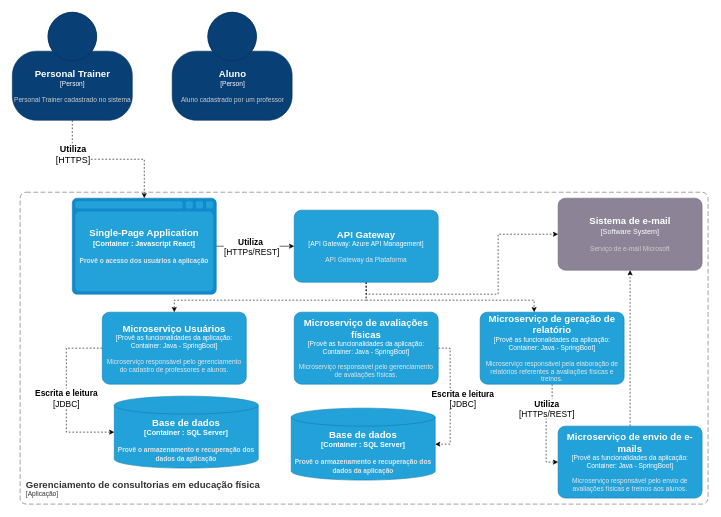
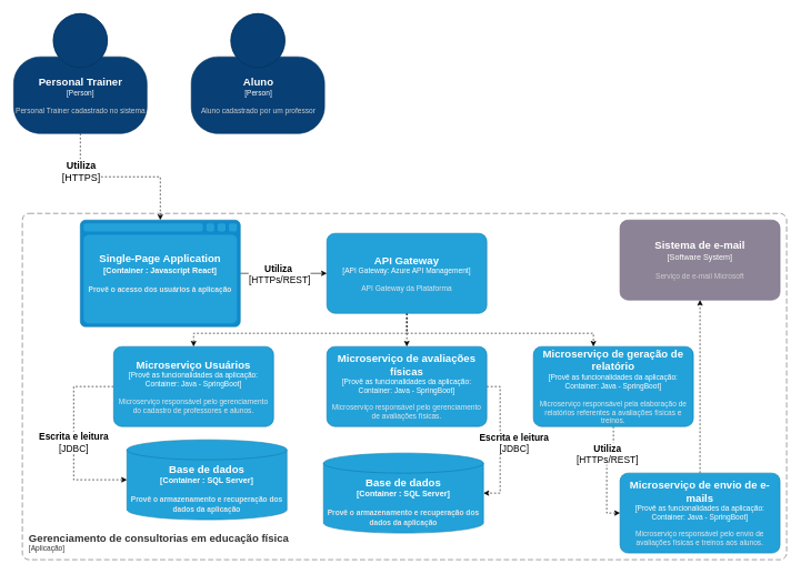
- <mxCell id="25" style="edgeStyle=orthogonalEdgeStyle;rounded=0;orthogonalLoop=1;jettySize=auto;html=1;exitX=0.5;exitY=1;exitDx=0;exitDy=0;exitPerimeter=0;dashed=1;" parent="1" source="27" target="6" edge="1"><mxGeometry relative="1" as="geometry"><mxPoint x="560" y="560" as="targetPoint" /></mxGeometry></mxCell>
+ <mxCell id="25" style="edgeStyle=orthogonalEdgeStyle;rounded=0;orthogonalLoop=1;jettySize=auto;html=1;exitX=0.5;exitY=1;exitDx=0;exitDy=0;exitPerimeter=0;entryX=0.5;entryY=0;entryDx=0;entryDy=0;entryPerimeter=0;dashed=1;" parent="1" source="27" target="15" edge="1"><mxGeometry relative="1" as="geometry"><mxPoint x="560" y="560" as="targetPoint" /></mxGeometry></mxCell>
